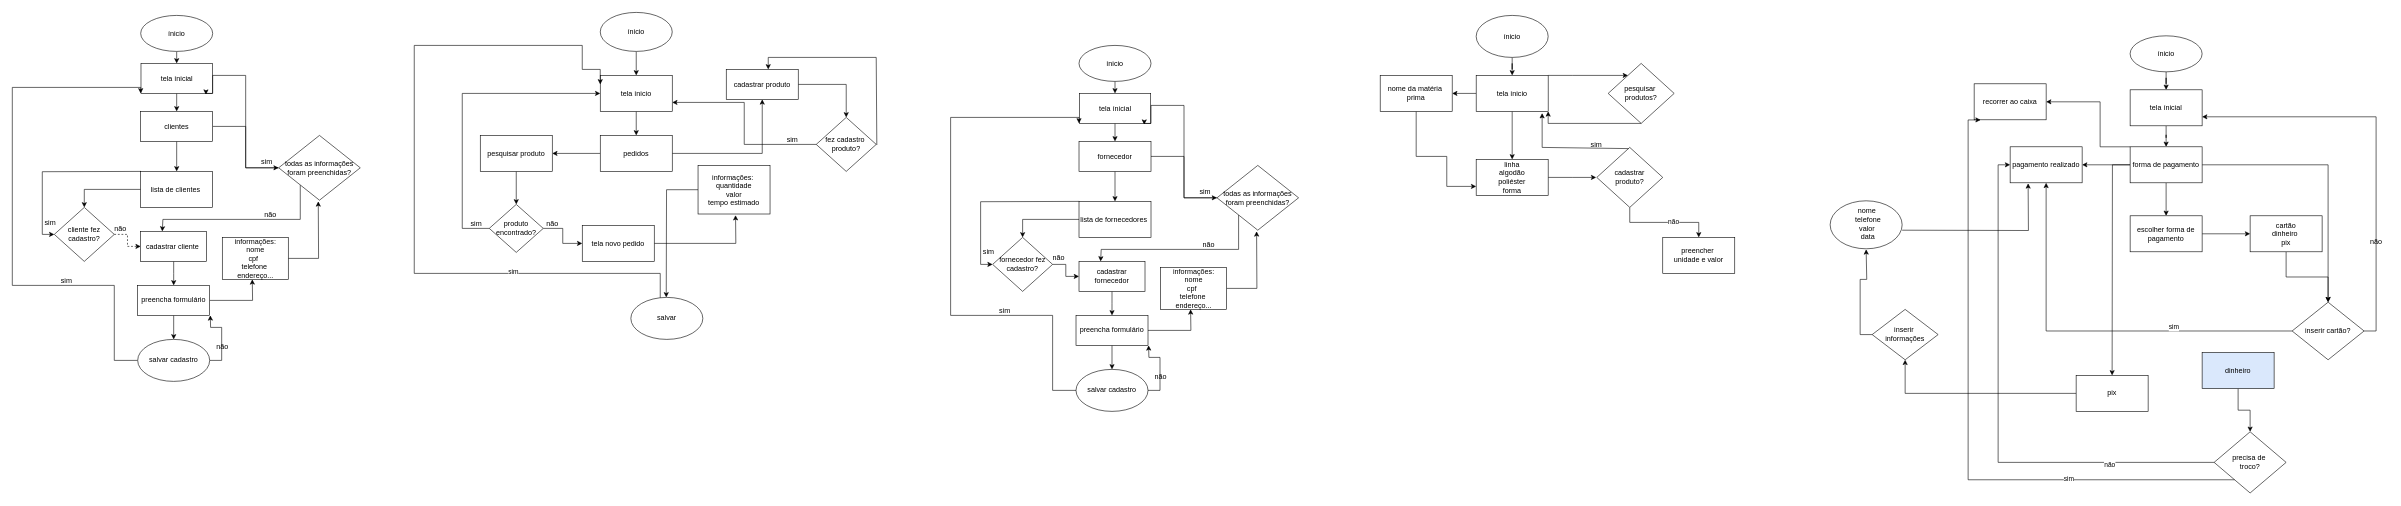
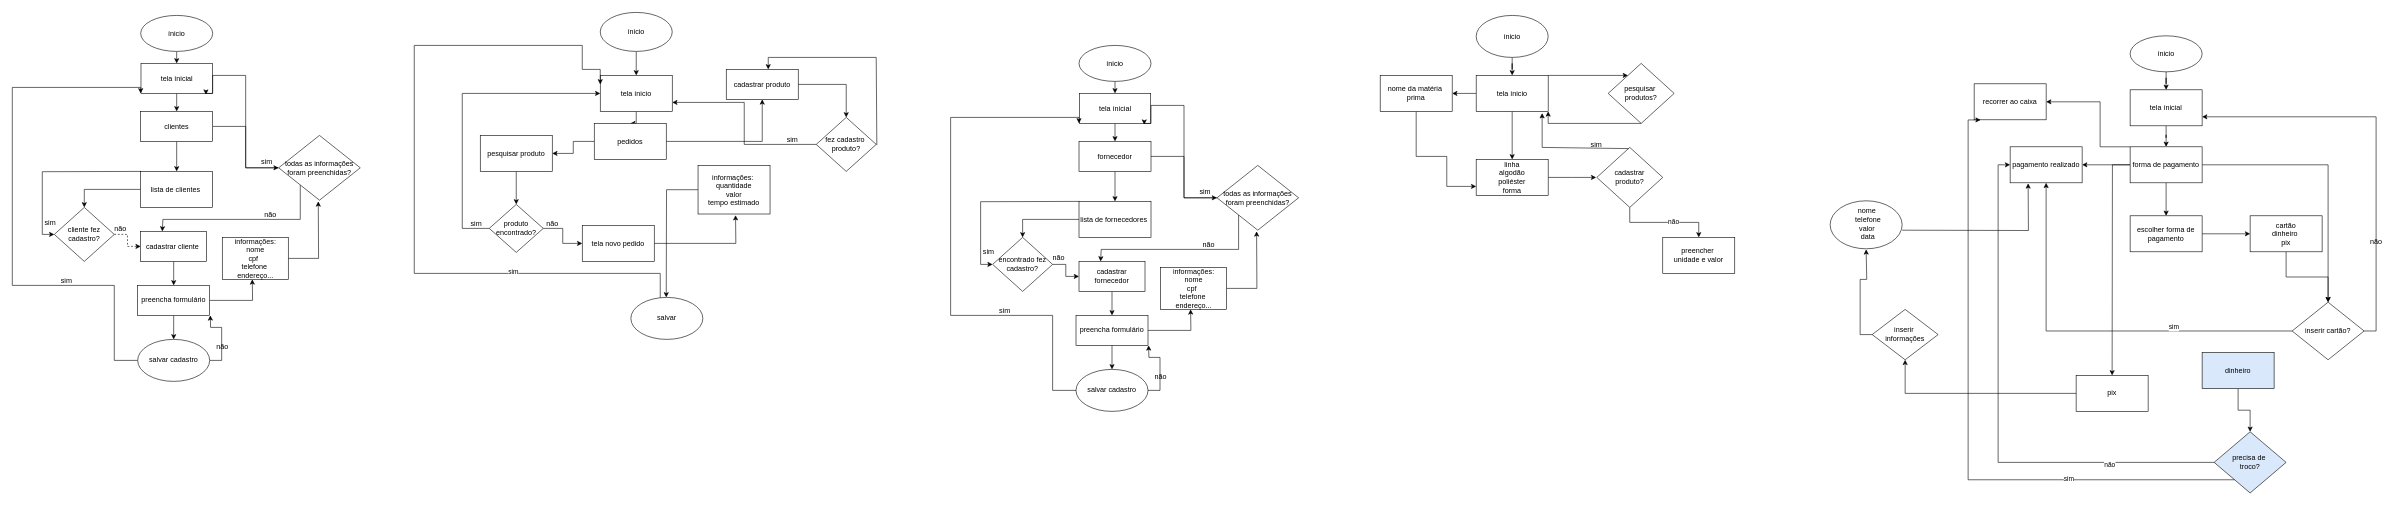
- <mxCell id="40" value="pedidos" style="whiteSpace=wrap;html=1;" vertex="1" parent="1"><mxGeometry x="1000" y="225" width="120" height="60" as="geometry" /></mxCell>
+ <mxCell id="40" value="pedidos" style="whiteSpace=wrap;html=1;" vertex="1" parent="1"><mxGeometry x="990" y="205" width="120" height="60" as="geometry" /></mxCell>
- <mxCell id="72" value="fornecedor fez cadastro?" style="rhombus;whiteSpace=wrap;html=1;" vertex="1" parent="1"><mxGeometry x="1654" y="395" width="100" height="90" as="geometry" /></mxCell>
+ <mxCell id="72" value="encontrado fez cadastro?" style="rhombus;whiteSpace=wrap;html=1;" vertex="1" parent="1"><mxGeometry x="1654" y="395" width="100" height="90" as="geometry" /></mxCell>
- <mxCell id="138" value="precisa de&amp;nbsp;&lt;div&gt;troco?&lt;/div&gt;" style="rhombus;whiteSpace=wrap;html=1;rounded=0;" vertex="1" parent="1"><mxGeometry x="3690" y="719" width="120" height="102" as="geometry" /></mxCell>
+ <mxCell id="138" value="precisa de&amp;nbsp;&lt;div&gt;troco?&lt;/div&gt;" style="rhombus;whiteSpace=wrap;html=1;rounded=0;fillColor=#dae8fc;" vertex="1" parent="1"><mxGeometry x="3690" y="719" width="120" height="102" as="geometry" /></mxCell>
